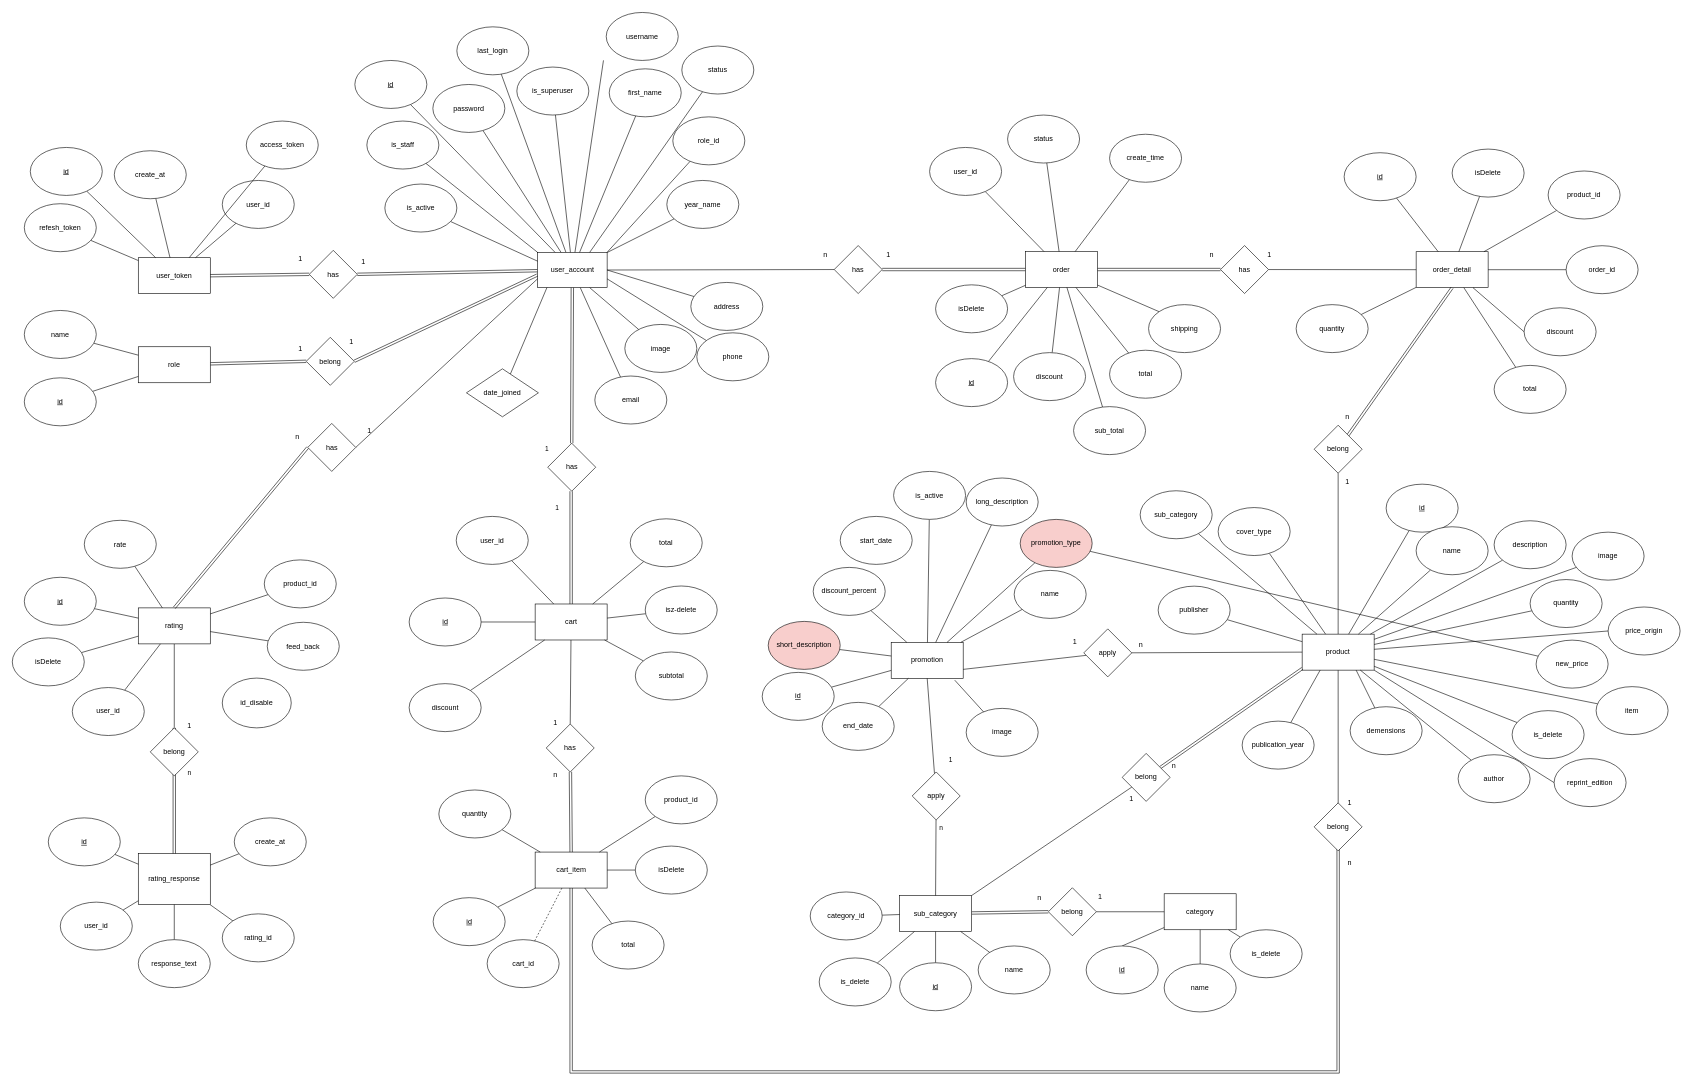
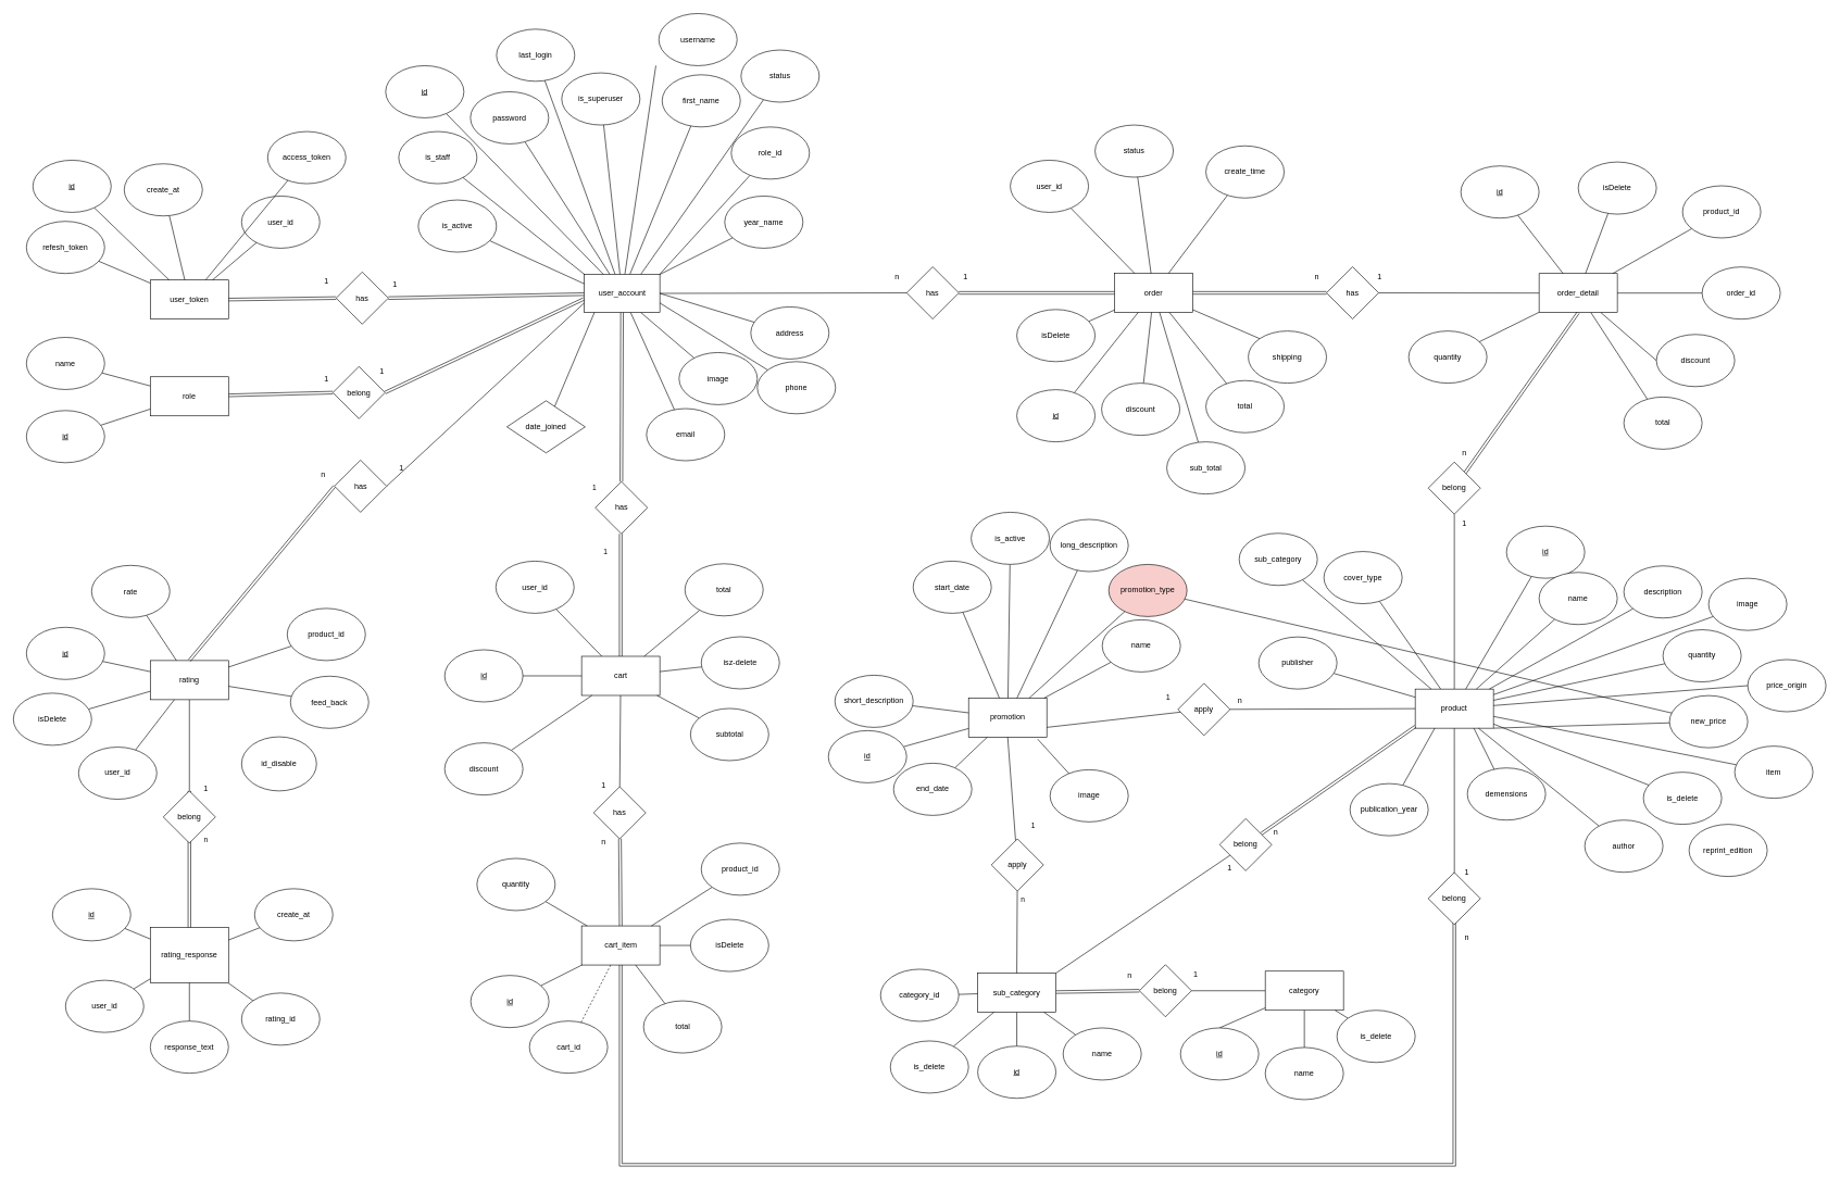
- <mxCell id="201" value="discount_percent" style="ellipse;whiteSpace=wrap;html=1;" parent="1" vertex="1"><mxGeometry x="1355" y="945" width="120" height="80" as="geometry" /></mxCell>
+ <mxCell id="202" value="" style="rounded=0;orthogonalLoop=1;jettySize=auto;html=1;endArrow=none;endFill=0;" parent="1" source="203" target="193" edge="1"><mxGeometry relative="1" as="geometry" /></mxCell>
- <mxCell id="200" value="" style="rounded=0;orthogonalLoop=1;jettySize=auto;html=1;endArrow=none;endFill=0;" parent="1" source="201" target="193" edge="1"><mxGeometry relative="1" as="geometry" /></mxCell>
- <mxCell id="213" value="short_description" style="ellipse;whiteSpace=wrap;html=1;fillColor=#f8cecc;" parent="1" vertex="1"><mxGeometry x="1280" y="1035" width="120" height="80" as="geometry" /></mxCell>
+ <mxCell id="213" value="short_description" style="ellipse;whiteSpace=wrap;html=1;" parent="1" vertex="1"><mxGeometry x="1280" y="1035" width="120" height="80" as="geometry" /></mxCell>
- <mxCell id="17" style="rounded=0;orthogonalLoop=1;jettySize=auto;html=1;exitX=1;exitY=1;exitDx=0;exitDy=0;entryX=0;entryY=0.5;entryDx=0;entryDy=0;endArrow=none;endFill=0;" edge="1" parent="1" source="19" target="181"><mxGeometry relative="1" as="geometry" /></mxCell>
+ <mxCell id="17" style="rounded=0;orthogonalLoop=1;jettySize=auto;html=1;exitX=1;exitY=1;exitDx=0;exitDy=0;endArrow=none;endFill=0;" edge="1" parent="1" source="19" target="57"><mxGeometry relative="1" as="geometry" /></mxCell>
